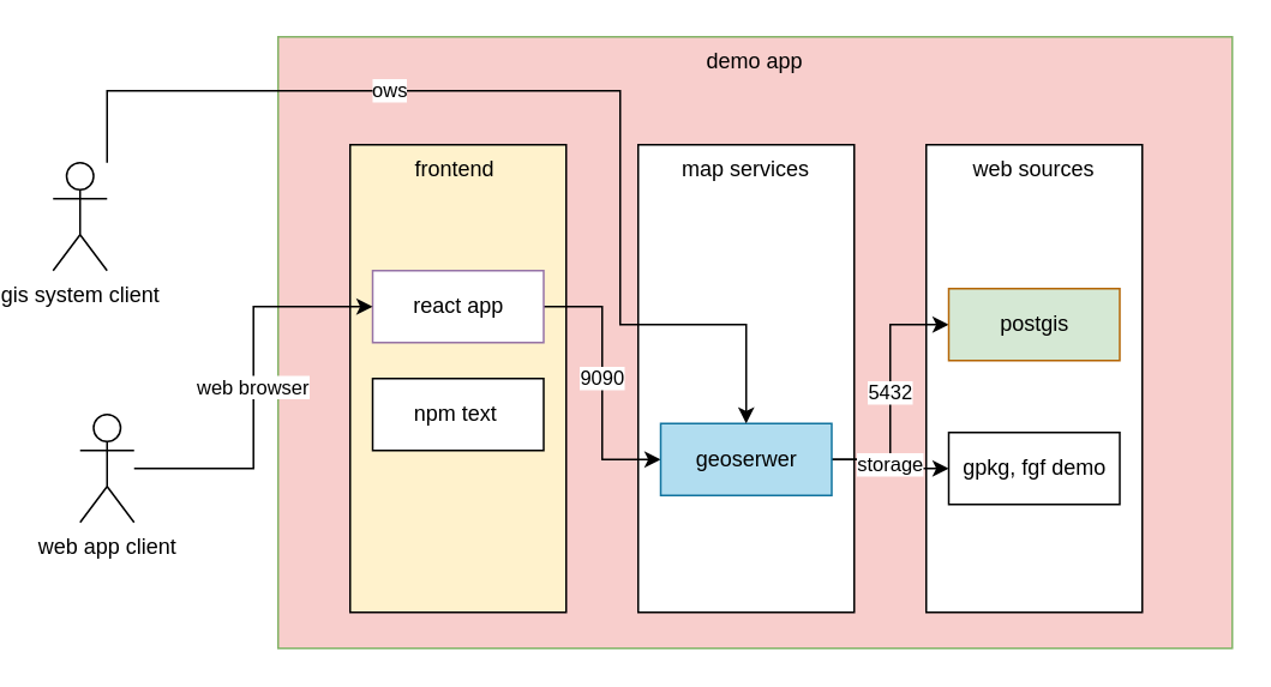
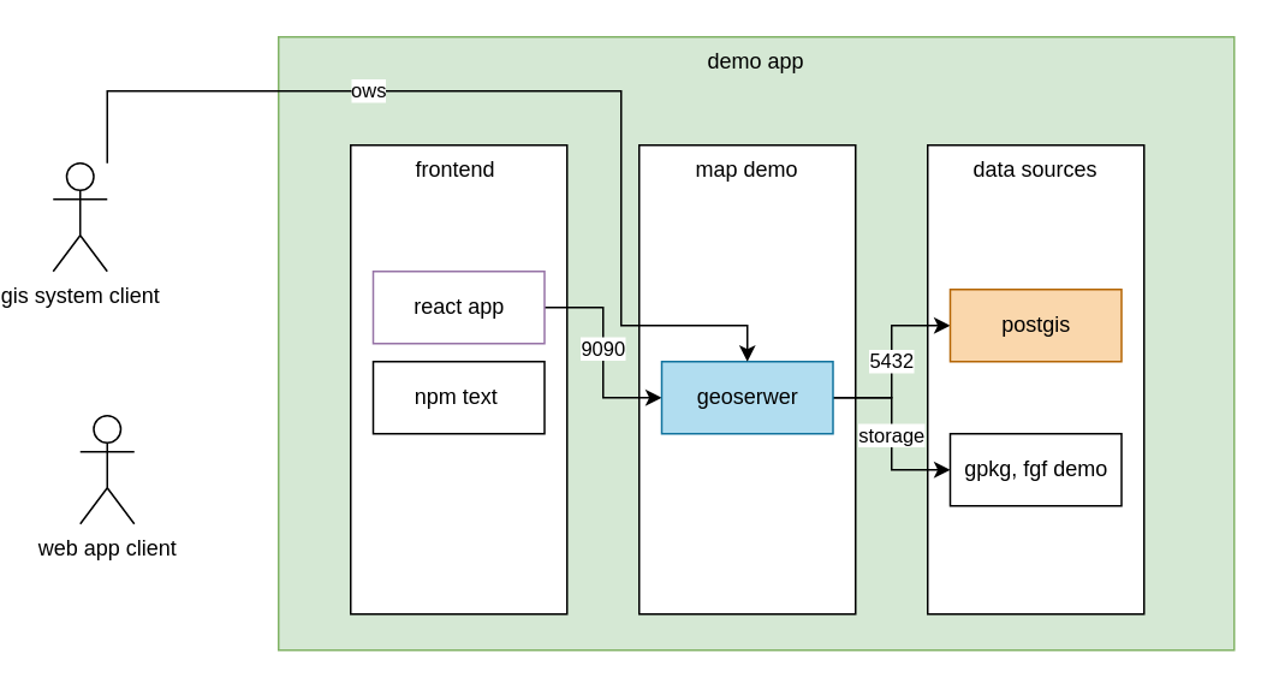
- <mxCell id="2" value="demo app" style="rounded=0;whiteSpace=wrap;html=1;verticalAlign=top;fillColor=#f8cecc;strokeColor=#82b366;" vertex="1" parent="1"><mxGeometry x="145" y="20" width="530" height="340" as="geometry" /></mxCell>
+ <mxCell id="2" value="demo app" style="rounded=0;whiteSpace=wrap;html=1;verticalAlign=top;fillColor=#d5e8d4;strokeColor=#82b366;" vertex="1" parent="1"><mxGeometry x="145" y="20" width="530" height="340" as="geometry" /></mxCell>
- <mxCell id="3" value="frontend&amp;nbsp;" style="rounded=0;whiteSpace=wrap;html=1;verticalAlign=top;fillColor=#fff2cc;" vertex="1" parent="1"><mxGeometry x="185" y="80" width="120" height="260" as="geometry" /></mxCell>
+ <mxCell id="3" value="frontend&amp;nbsp;" style="rounded=0;whiteSpace=wrap;html=1;verticalAlign=top;" vertex="1" parent="1"><mxGeometry x="185" y="80" width="120" height="260" as="geometry" /></mxCell>
- <mxCell id="4" value="map services" style="rounded=0;whiteSpace=wrap;html=1;verticalAlign=top;" vertex="1" parent="1"><mxGeometry x="345" y="80" width="120" height="260" as="geometry" /></mxCell>
+ <mxCell id="4" value="map demo" style="rounded=0;whiteSpace=wrap;html=1;verticalAlign=top;" vertex="1" parent="1"><mxGeometry x="345" y="80" width="120" height="260" as="geometry" /></mxCell>
- <mxCell id="5" value="web sources" style="rounded=0;whiteSpace=wrap;html=1;verticalAlign=top;" vertex="1" parent="1"><mxGeometry x="505" y="80" width="120" height="260" as="geometry" /></mxCell>
+ <mxCell id="5" value="data sources" style="rounded=0;whiteSpace=wrap;html=1;verticalAlign=top;" vertex="1" parent="1"><mxGeometry x="505" y="80" width="120" height="260" as="geometry" /></mxCell>
- <mxCell id="13" value="postgis" style="rounded=0;whiteSpace=wrap;html=1;fillColor=#d5e8d4;strokeColor=#b46504;" vertex="1" parent="1"><mxGeometry x="517.5" y="160" width="95" height="40" as="geometry" /></mxCell>
+ <mxCell id="13" value="postgis" style="rounded=0;whiteSpace=wrap;html=1;fillColor=#fad7ac;strokeColor=#b46504;" vertex="1" parent="1"><mxGeometry x="517.5" y="160" width="95" height="40" as="geometry" /></mxCell>
- <mxCell id="17" value="web browser" style="edgeStyle=orthogonalEdgeStyle;rounded=0;orthogonalLoop=1;jettySize=auto;html=1;entryX=0;entryY=0.5;entryDx=0;entryDy=0;" edge="1" parent="1" source="18" target="8"><mxGeometry relative="1" as="geometry" /></mxCell>
- <mxCell id="9" value="npm text&amp;nbsp;" style="rounded=0;whiteSpace=wrap;html=1;" vertex="1" parent="1"><mxGeometry x="197.5" y="210" width="95" height="40" as="geometry" /></mxCell>
+ <mxCell id="9" value="npm text&amp;nbsp;" style="rounded=0;whiteSpace=wrap;html=1;" vertex="1" parent="1"><mxGeometry x="197.5" y="200" width="95" height="40" as="geometry" /></mxCell>
- <mxCell id="12" value="geoserwer" style="rounded=0;whiteSpace=wrap;html=1;fillColor=#b1ddf0;strokeColor=#10739e;" vertex="1" parent="1"><mxGeometry x="357.5" y="235" width="95" height="40" as="geometry" /></mxCell>
+ <mxCell id="12" value="geoserwer" style="rounded=0;whiteSpace=wrap;html=1;fillColor=#b1ddf0;strokeColor=#10739e;" vertex="1" parent="1"><mxGeometry x="357.5" y="200" width="95" height="40" as="geometry" /></mxCell>
